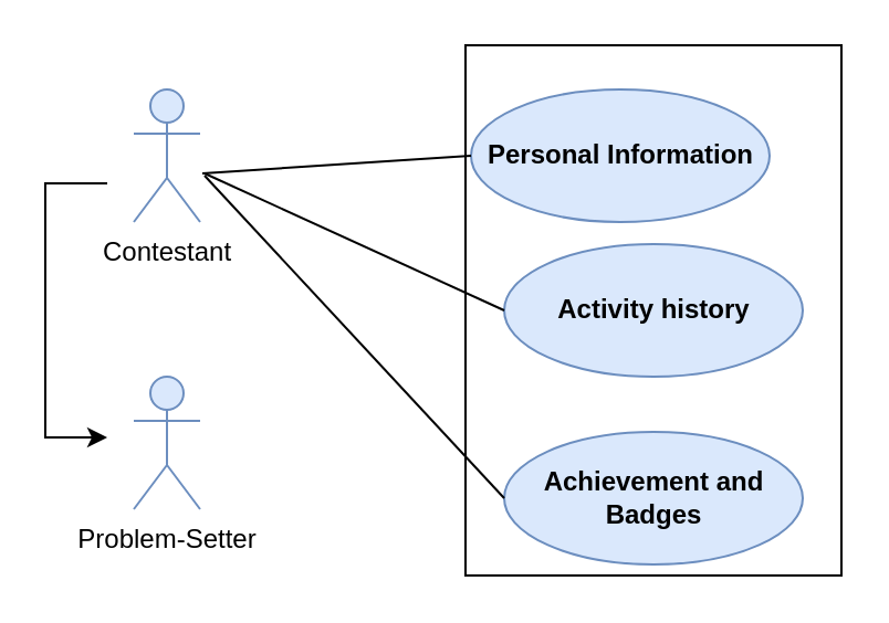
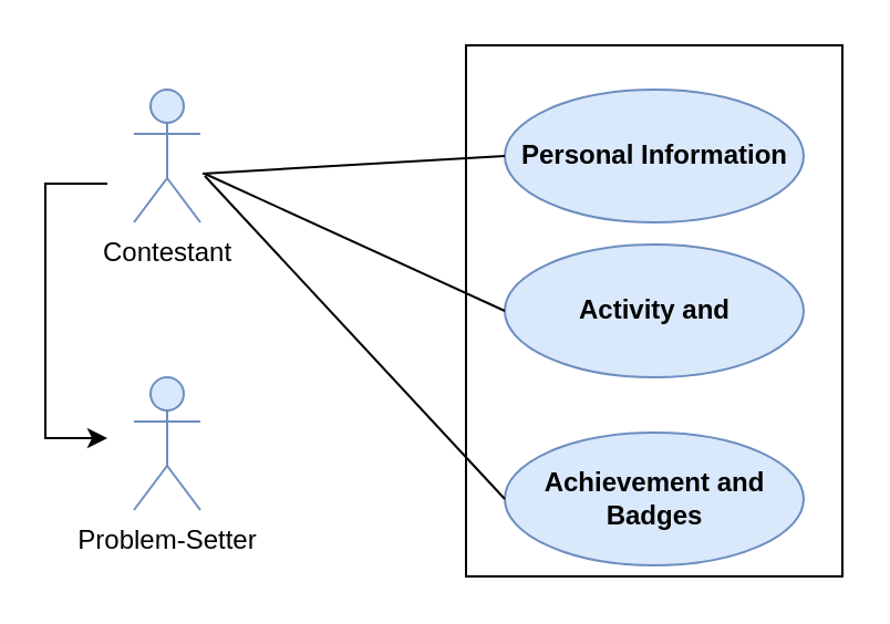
- <mxCell id="3" value="&lt;b&gt;Personal Information&lt;/b&gt;" style="ellipse;whiteSpace=wrap;html=1;fillColor=#dae8fc;strokeColor=#6c8ebf;" vertex="1" parent="1"><mxGeometry x="212.5" y="40" width="135" height="60" as="geometry" /></mxCell>
+ <mxCell id="3" value="&lt;b&gt;Personal Information&lt;/b&gt;" style="ellipse;whiteSpace=wrap;html=1;fillColor=#dae8fc;strokeColor=#6c8ebf;" vertex="1" parent="1"><mxGeometry x="227.5" y="40" width="135" height="60" as="geometry" /></mxCell>
- <mxCell id="4" value="&lt;b&gt;Activity history&lt;/b&gt;" style="ellipse;whiteSpace=wrap;html=1;fillColor=#dae8fc;strokeColor=#6c8ebf;" vertex="1" parent="1"><mxGeometry x="227.5" y="110" width="135" height="60" as="geometry" /></mxCell>
+ <mxCell id="4" value="&lt;b&gt;Activity and&lt;/b&gt;" style="ellipse;whiteSpace=wrap;html=1;fillColor=#dae8fc;strokeColor=#6c8ebf;" vertex="1" parent="1"><mxGeometry x="227.5" y="110" width="135" height="60" as="geometry" /></mxCell>
